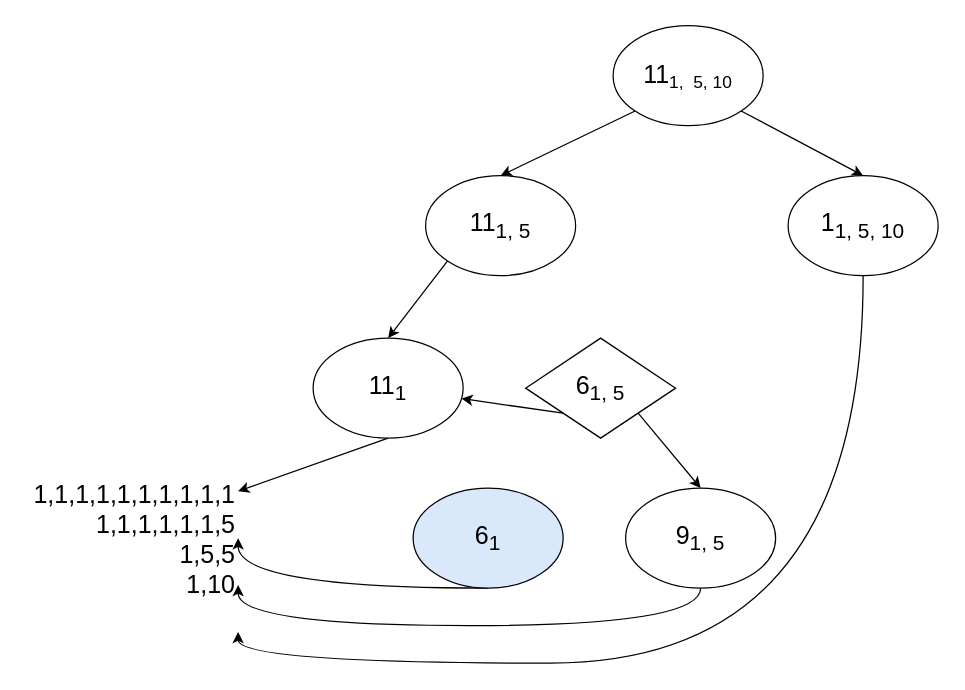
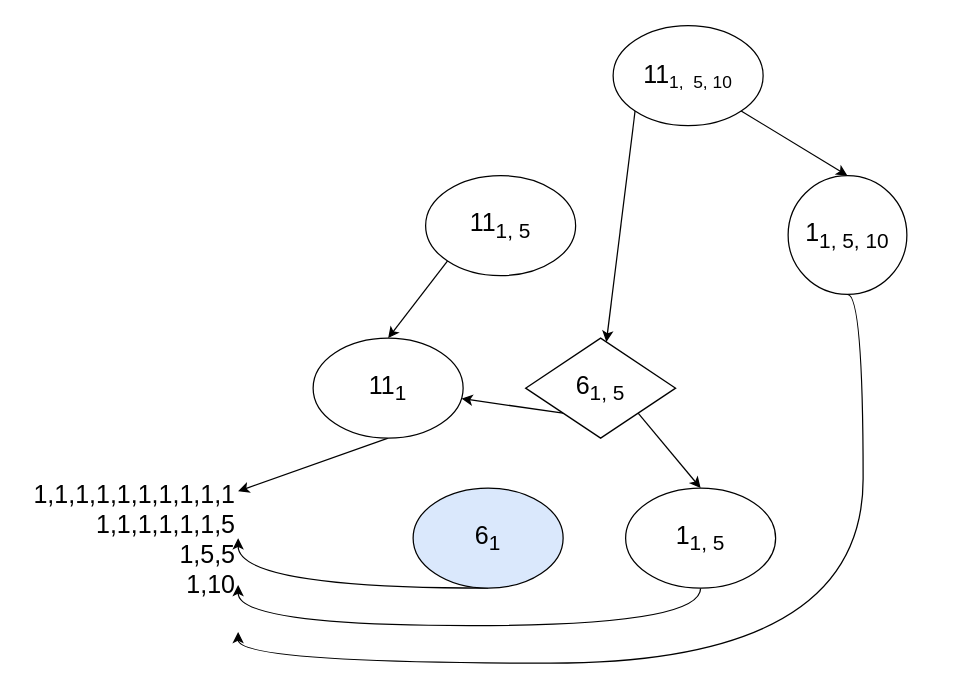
- <mxCell id="2" style="edgeStyle=none;html=1;exitX=0;exitY=1;exitDx=0;exitDy=0;fontSize=20;entryX=0.5;entryY=0;entryDx=0;entryDy=0;" parent="1" source="4" target="6" edge="1"><mxGeometry relative="1" as="geometry"><mxPoint x="410" y="380" as="targetPoint" /></mxGeometry></mxCell>
+ <mxCell id="2" style="edgeStyle=none;html=1;exitX=0;exitY=1;exitDx=0;exitDy=0;fontSize=20;" parent="1" source="4" target="13" edge="1"><mxGeometry relative="1" as="geometry"><mxPoint x="410" y="380" as="targetPoint" /></mxGeometry></mxCell>
- <mxCell id="8" value="1&lt;sub&gt;1, 5, 10&lt;/sub&gt;" style="ellipse;whiteSpace=wrap;html=1;fontSize=20;" parent="1" vertex="1"><mxGeometry x="630" y="140" width="120" height="80" as="geometry" /></mxCell>
+ <mxCell id="8" value="1&lt;sub&gt;1, 5, 10&lt;/sub&gt;" style="ellipse;whiteSpace=wrap;html=1;fontSize=20;" parent="1" vertex="1"><mxGeometry x="630" y="140" width="95" height="95" as="geometry" /></mxCell>
- <mxCell id="17" value="9&lt;sub&gt;1, 5&lt;/sub&gt;" style="ellipse;whiteSpace=wrap;html=1;fontSize=20;" parent="1" vertex="1"><mxGeometry x="500" y="390" width="120" height="80" as="geometry" /></mxCell>
+ <mxCell id="17" value="1&lt;sub&gt;1, 5&lt;/sub&gt;" style="ellipse;whiteSpace=wrap;html=1;fontSize=20;" parent="1" vertex="1"><mxGeometry x="500" y="390" width="120" height="80" as="geometry" /></mxCell>
